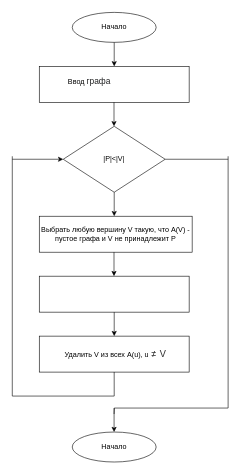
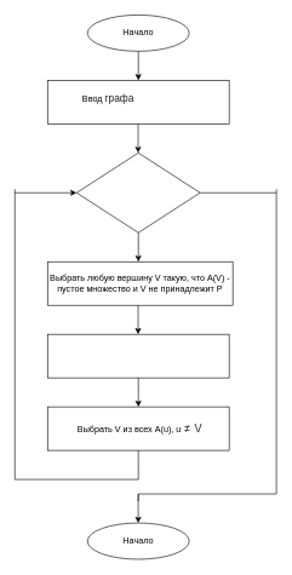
- <mxCell id="9" value="|P|&amp;lt;|V|" style="text;html=1;align=center;verticalAlign=middle;whiteSpace=wrap;rounded=0;" vertex="1" parent="1"><mxGeometry x="130" y="240" width="120" height="50" as="geometry" /></mxCell>
- <mxCell id="11" value="Выбрать любую вершину V такую, что A(V) - пустое графа и V не принадлежит P" style="rounded=0;whiteSpace=wrap;html=1;" vertex="1" parent="1"><mxGeometry x="65" y="360" width="255" height="60" as="geometry" /></mxCell>
+ <mxCell id="11" value="Выбрать любую вершину V такую, что A(V) - пустое множество и V не принадлежит P" style="rounded=0;whiteSpace=wrap;html=1;" vertex="1" parent="1"><mxGeometry x="65" y="360" width="255" height="60" as="geometry" /></mxCell>
- <mxCell id="17" value="Удалить V из всех A(u), u&amp;nbsp;&lt;span style=&quot;color: rgb(51, 51, 51); font-family: &amp;quot;YS Text&amp;quot;, -apple-system, BlinkMacSystemFont, Arial, Helvetica, &amp;quot;Arial Unicode MS&amp;quot;, sans-serif; font-size: 16px; text-align: left; background-color: rgb(255, 255, 255);&quot;&gt;≠ V&lt;/span&gt;" style="text;html=1;align=center;verticalAlign=middle;whiteSpace=wrap;rounded=0;" vertex="1" parent="1"><mxGeometry x="65" y="560" width="255" height="60" as="geometry" /></mxCell>
+ <mxCell id="17" value="Выбрать V из всех A(u), u&amp;nbsp;&lt;span style=&quot;color: rgb(51, 51, 51); font-family: &amp;quot;YS Text&amp;quot;, -apple-system, BlinkMacSystemFont, Arial, Helvetica, &amp;quot;Arial Unicode MS&amp;quot;, sans-serif; font-size: 16px; text-align: left; background-color: rgb(255, 255, 255);&quot;&gt;≠ V&lt;/span&gt;" style="text;html=1;align=center;verticalAlign=middle;whiteSpace=wrap;rounded=0;" vertex="1" parent="1"><mxGeometry x="65" y="560" width="255" height="60" as="geometry" /></mxCell>
